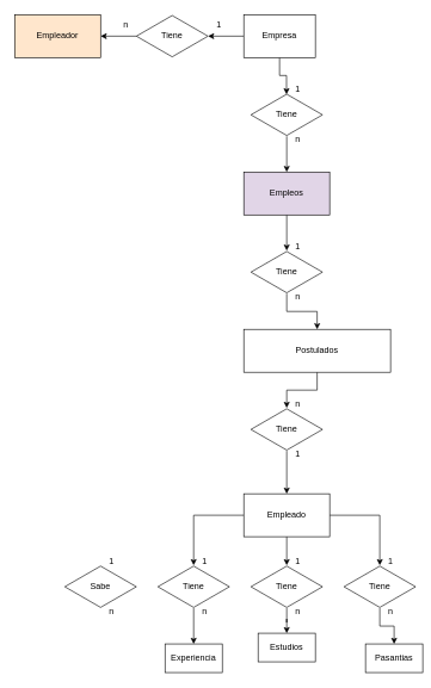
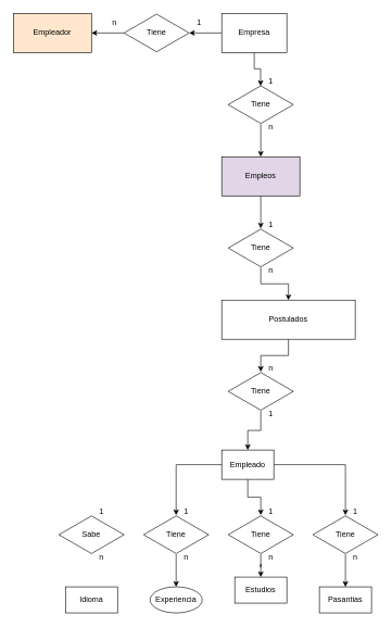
- <mxCell id="5" value="Empleado" style="rounded=0;whiteSpace=wrap;html=1;" parent="1" vertex="1"><mxGeometry x="340" y="690" width="120" height="60" as="geometry" /></mxCell>
+ <mxCell id="5" value="Empleado" style="rounded=0;whiteSpace=wrap;html=1;" parent="1" vertex="1"><mxGeometry x="340" y="690" width="80" height="45" as="geometry" /></mxCell>
+ <mxCell id="15" value="Idioma" style="rounded=0;whiteSpace=wrap;html=1;" vertex="1" parent="1"><mxGeometry x="100" y="900" width="80" height="40" as="geometry" /></mxCell>
- <mxCell id="12" value="Experiencia" style="rounded=0;whiteSpace=wrap;html=1;" vertex="1" parent="1"><mxGeometry x="230" y="900" width="80" height="40" as="geometry" /></mxCell>
+ <mxCell id="12" value="Experiencia" style="ellipse;whiteSpace=wrap;html=1;" vertex="1" parent="1"><mxGeometry x="230" y="900" width="80" height="40" as="geometry" /></mxCell>
- <mxCell id="14" value="Pasantias" style="rounded=0;whiteSpace=wrap;html=1;" vertex="1" parent="1"><mxGeometry x="510" y="900" width="80" height="40" as="geometry" /></mxCell>
+ <mxCell id="14" value="Pasantias" style="rounded=0;whiteSpace=wrap;html=1;" vertex="1" parent="1"><mxGeometry x="490" y="900" width="80" height="40" as="geometry" /></mxCell>
